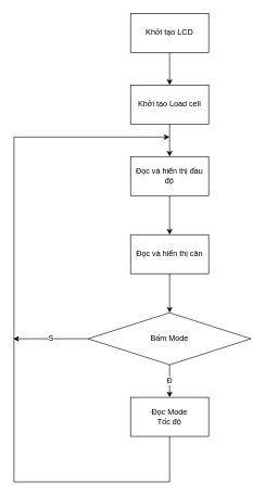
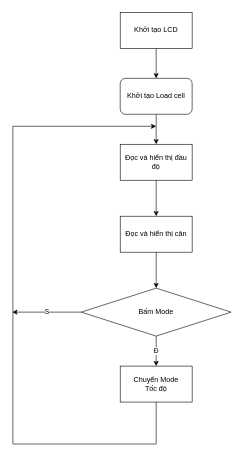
- <mxCell id="5" value="Khởi tạo Load cell" style="rounded=0;whiteSpace=wrap;html=1;" vertex="1" parent="1"><mxGeometry x="200" y="130" width="120" height="60" as="geometry" /></mxCell>
+ <mxCell id="5" value="Khởi tạo Load cell" style="whiteSpace=wrap;html=1;rounded=1;" vertex="1" parent="1"><mxGeometry x="200" y="130" width="120" height="60" as="geometry" /></mxCell>
- <mxCell id="14" value="Đọc Mode&lt;br&gt;Tốc độ" style="rounded=0;whiteSpace=wrap;html=1;" vertex="1" parent="1"><mxGeometry x="200" y="610" width="120" height="60" as="geometry" /></mxCell>
+ <mxCell id="14" value="Chuyển Mode&lt;br&gt;Tốc độ" style="rounded=0;whiteSpace=wrap;html=1;" vertex="1" parent="1"><mxGeometry x="200" y="610" width="120" height="60" as="geometry" /></mxCell>
